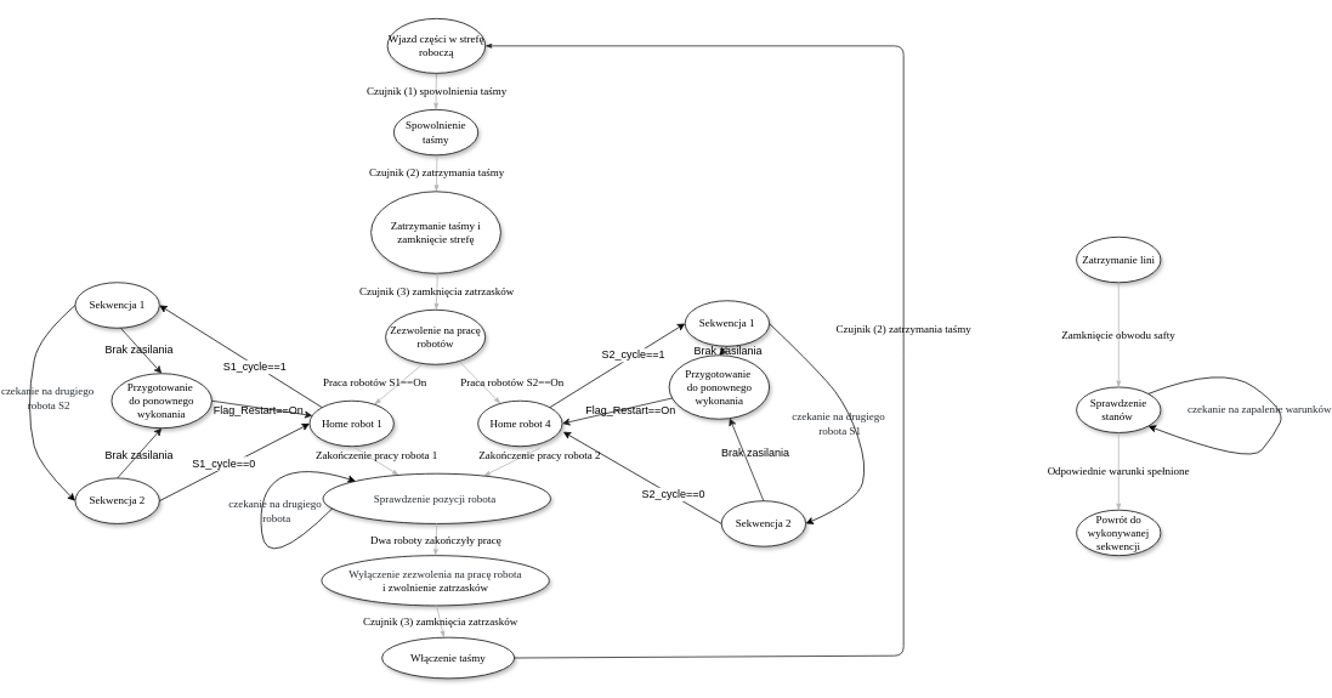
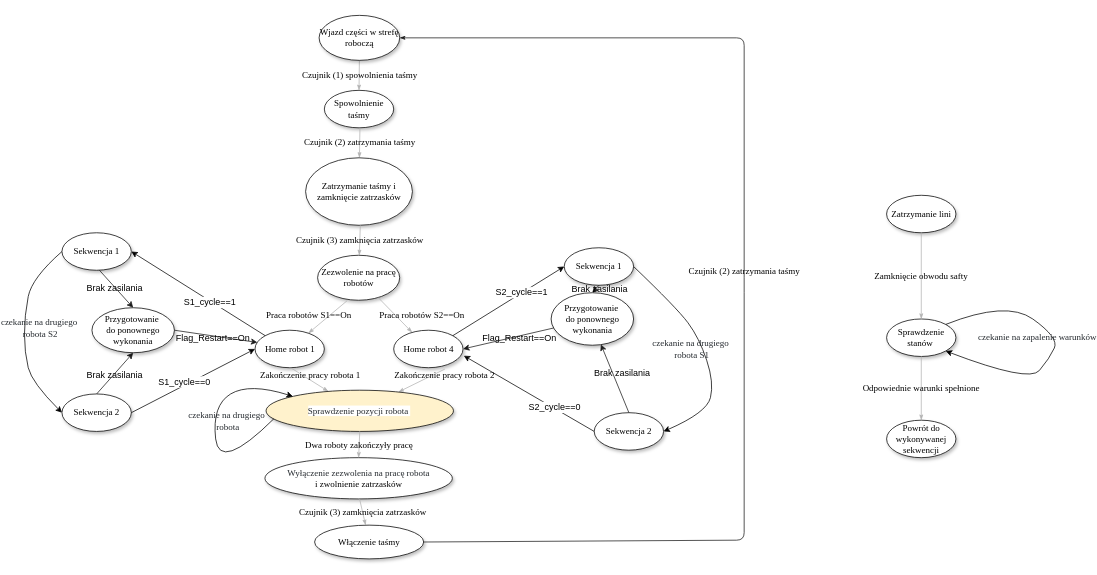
- <mxCell id="6" value="&lt;span&gt;Zatrzymanie taśmy i zamknięcie strefę&lt;/span&gt;" style="ellipse;whiteSpace=wrap;html=1;rounded=0;shadow=1;comic=0;labelBackgroundColor=none;strokeWidth=1;fontFamily=Verdana;fontSize=12;align=center;" parent="1" vertex="1"><mxGeometry x="395" y="210" width="142.5" height="90" as="geometry" /></mxCell>
+ <mxCell id="6" value="&lt;span&gt;Zatrzymanie taśmy i zamknięcie zatrzasków&lt;/span&gt;" style="ellipse;whiteSpace=wrap;html=1;rounded=0;shadow=1;comic=0;labelBackgroundColor=none;strokeWidth=1;fontFamily=Verdana;fontSize=12;align=center;" parent="1" vertex="1"><mxGeometry x="395" y="210" width="142.5" height="90" as="geometry" /></mxCell>
- <mxCell id="15" value="&lt;span style=&quot;color: rgb(36 , 41 , 46) ; font-family: , &amp;#34;consolas&amp;#34; , &amp;#34;liberation mono&amp;#34; , &amp;#34;menlo&amp;#34; , monospace ; white-space: pre ; background-color: rgb(255 , 255 , 255)&quot;&gt;Sprawdzenie pozycji robota &lt;/span&gt;" style="ellipse;whiteSpace=wrap;html=1;rounded=0;shadow=1;comic=0;labelBackgroundColor=none;strokeWidth=1;fontFamily=Verdana;fontSize=12;align=center;" parent="1" vertex="1"><mxGeometry x="342.25" y="520" width="250" height="55" as="geometry" /></mxCell>
+ <mxCell id="15" value="&lt;span style=&quot;color: rgb(36 , 41 , 46) ; font-family: , &amp;#34;consolas&amp;#34; , &amp;#34;liberation mono&amp;#34; , &amp;#34;menlo&amp;#34; , monospace ; white-space: pre ; background-color: rgb(255 , 255 , 255)&quot;&gt;Sprawdzenie pozycji robota &lt;/span&gt;" style="ellipse;whiteSpace=wrap;html=1;rounded=0;shadow=1;comic=0;labelBackgroundColor=none;strokeWidth=1;fontFamily=Verdana;fontSize=12;align=center;fillColor=#fff2cc;" parent="1" vertex="1"><mxGeometry x="342.25" y="520" width="250" height="55" as="geometry" /></mxCell>
